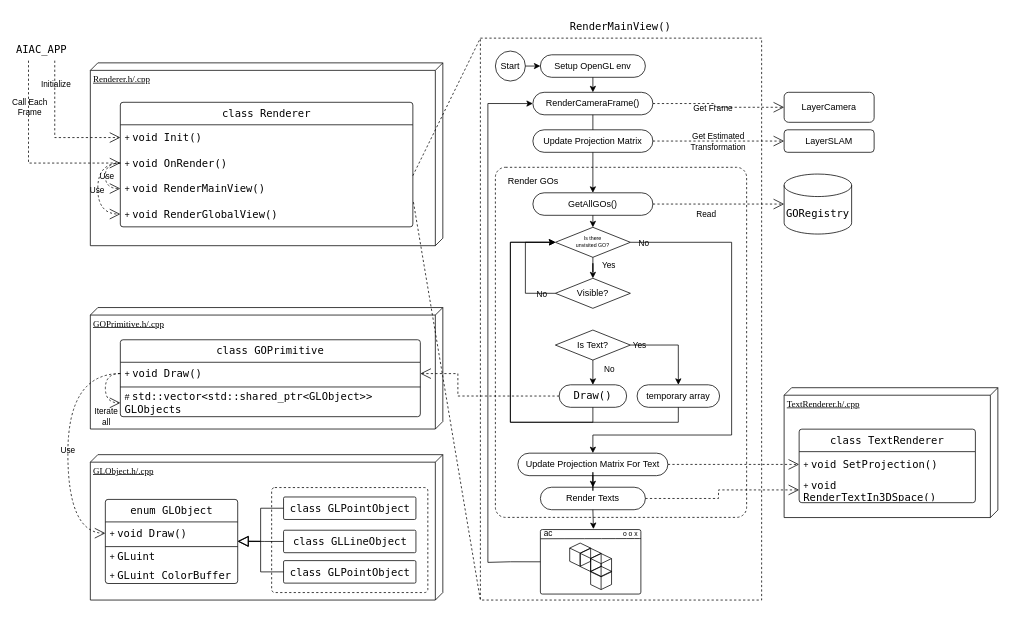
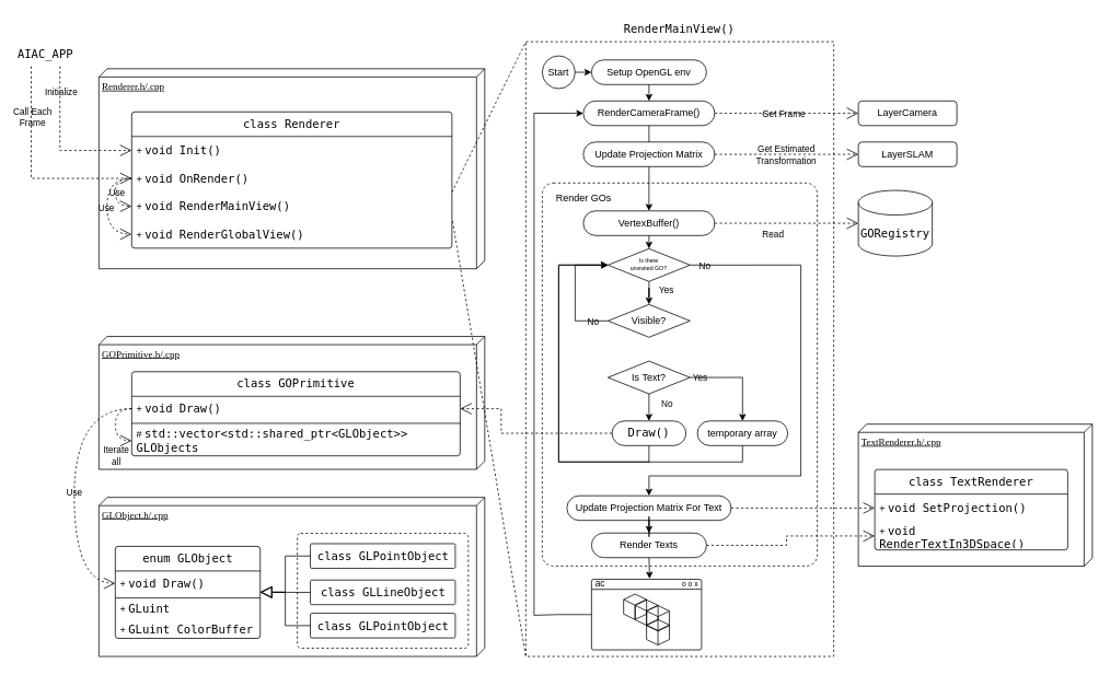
- <mxCell id="6" value="LayerCamera" style="rounded=1;whiteSpace=wrap;html=1;fillColor=none;" parent="1" vertex="1"><mxGeometry x="1045" y="122.23" width="120" height="40" as="geometry" /></mxCell>
+ <mxCell id="6" value="LayerCamera" style="rounded=1;whiteSpace=wrap;html=1;fillColor=none;" parent="1" vertex="1"><mxGeometry x="1045" y="122.23" width="120" height="30" as="geometry" /></mxCell>
- <mxCell id="19" value="GetAllGOs()" style="rounded=1;whiteSpace=wrap;html=1;arcSize=50;fillColor=none;" parent="1" vertex="1"><mxGeometry x="710" y="256.23" width="160" height="30" as="geometry" /></mxCell>
+ <mxCell id="19" value="VertexBuffer()" style="rounded=1;whiteSpace=wrap;html=1;arcSize=50;fillColor=none;" parent="1" vertex="1"><mxGeometry x="710" y="256.23" width="160" height="30" as="geometry" /></mxCell>
